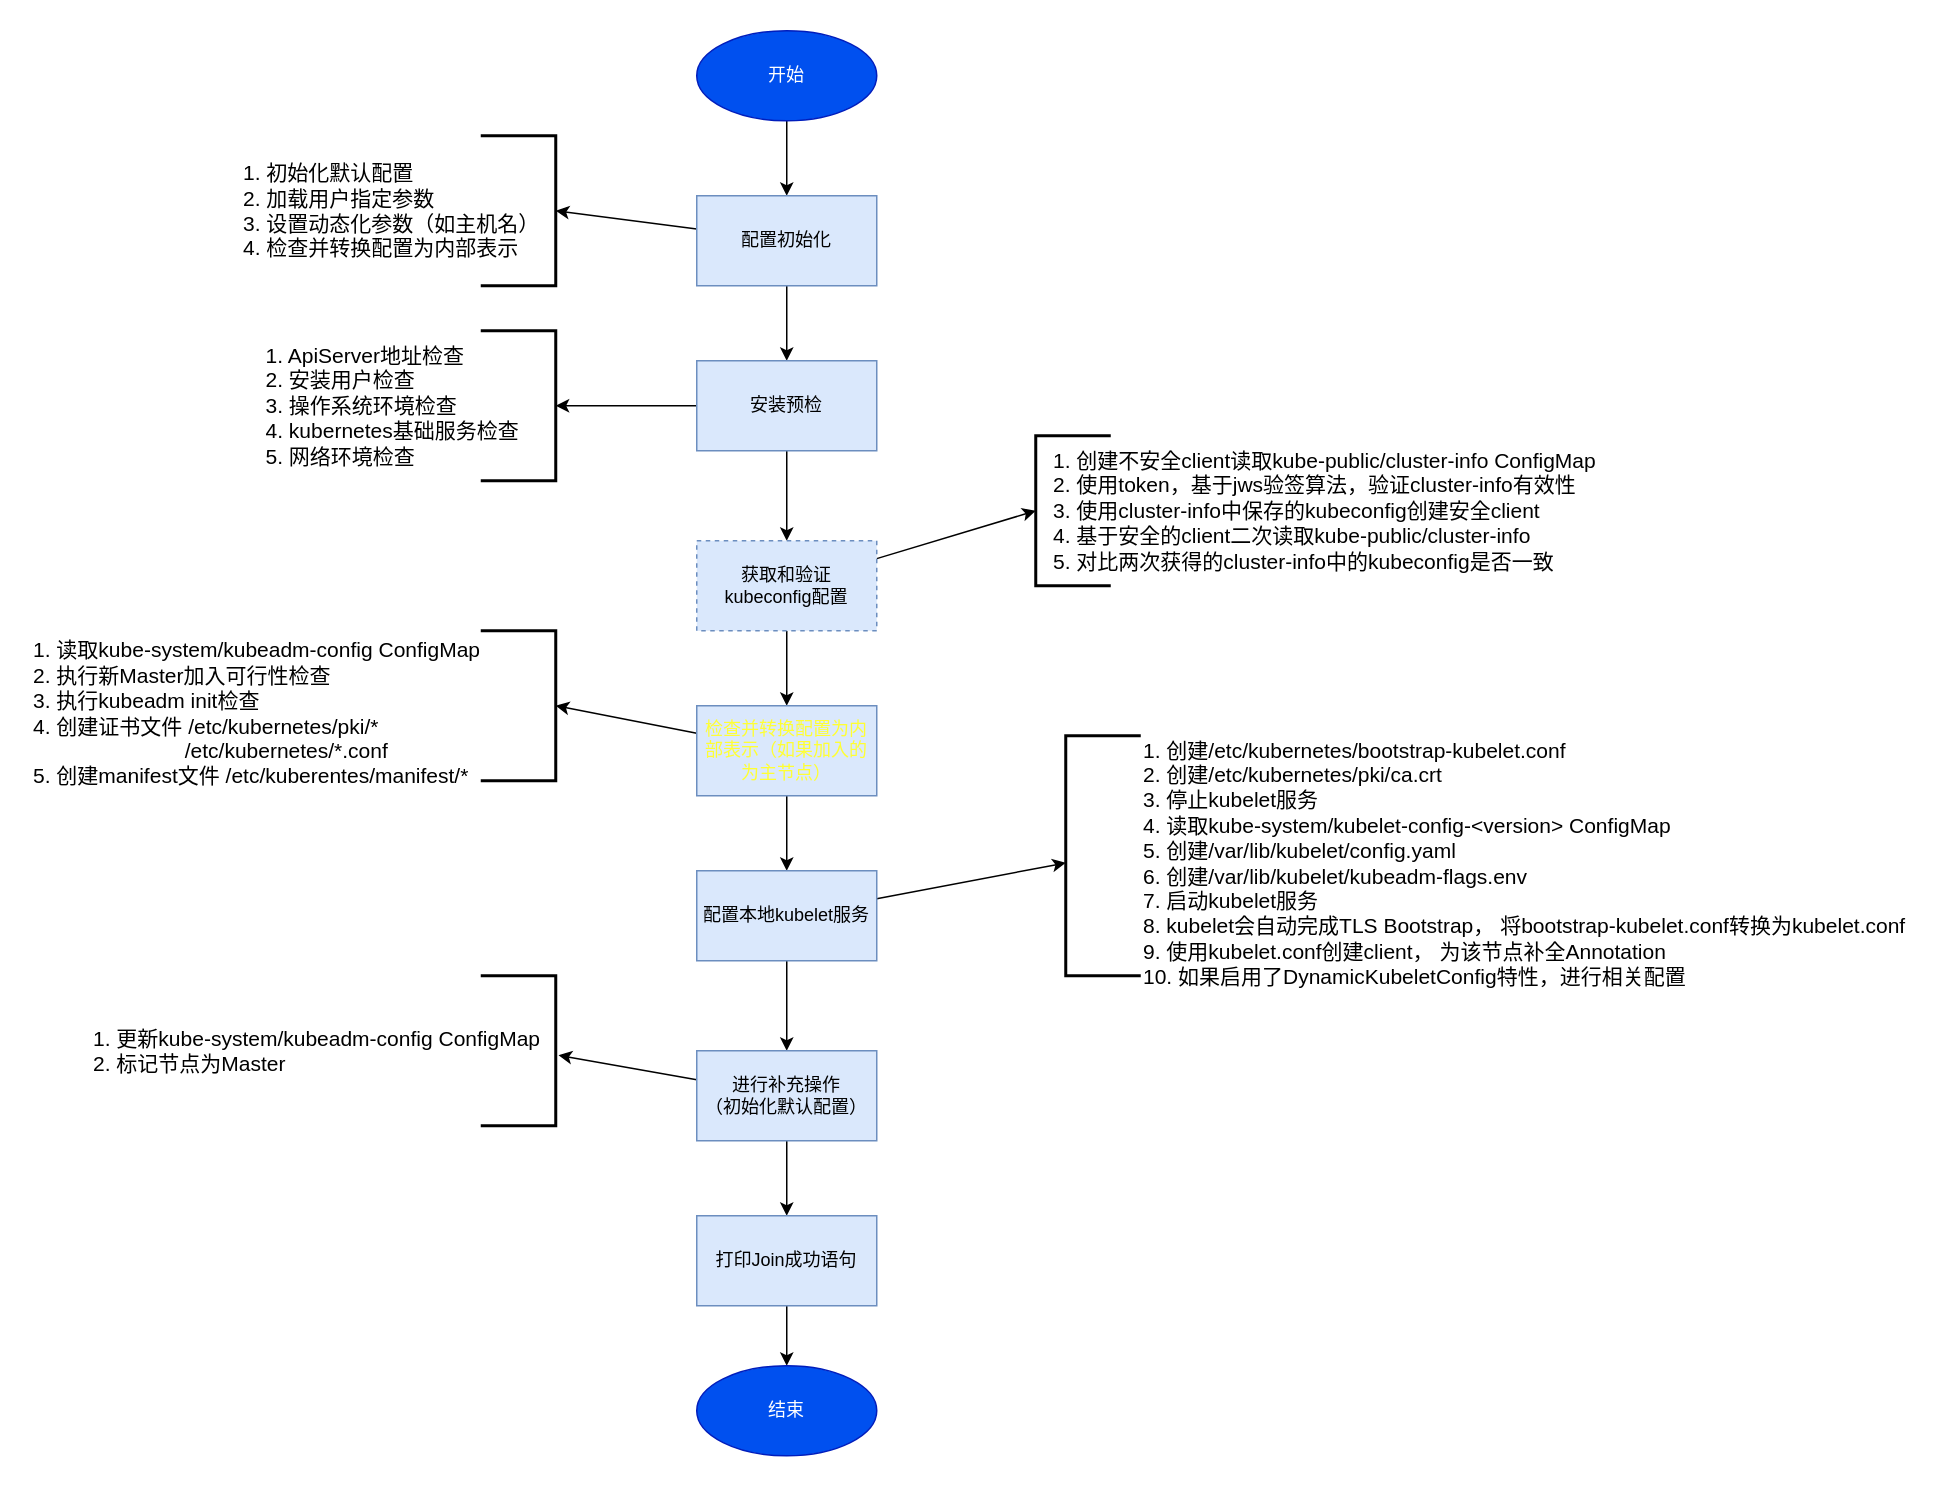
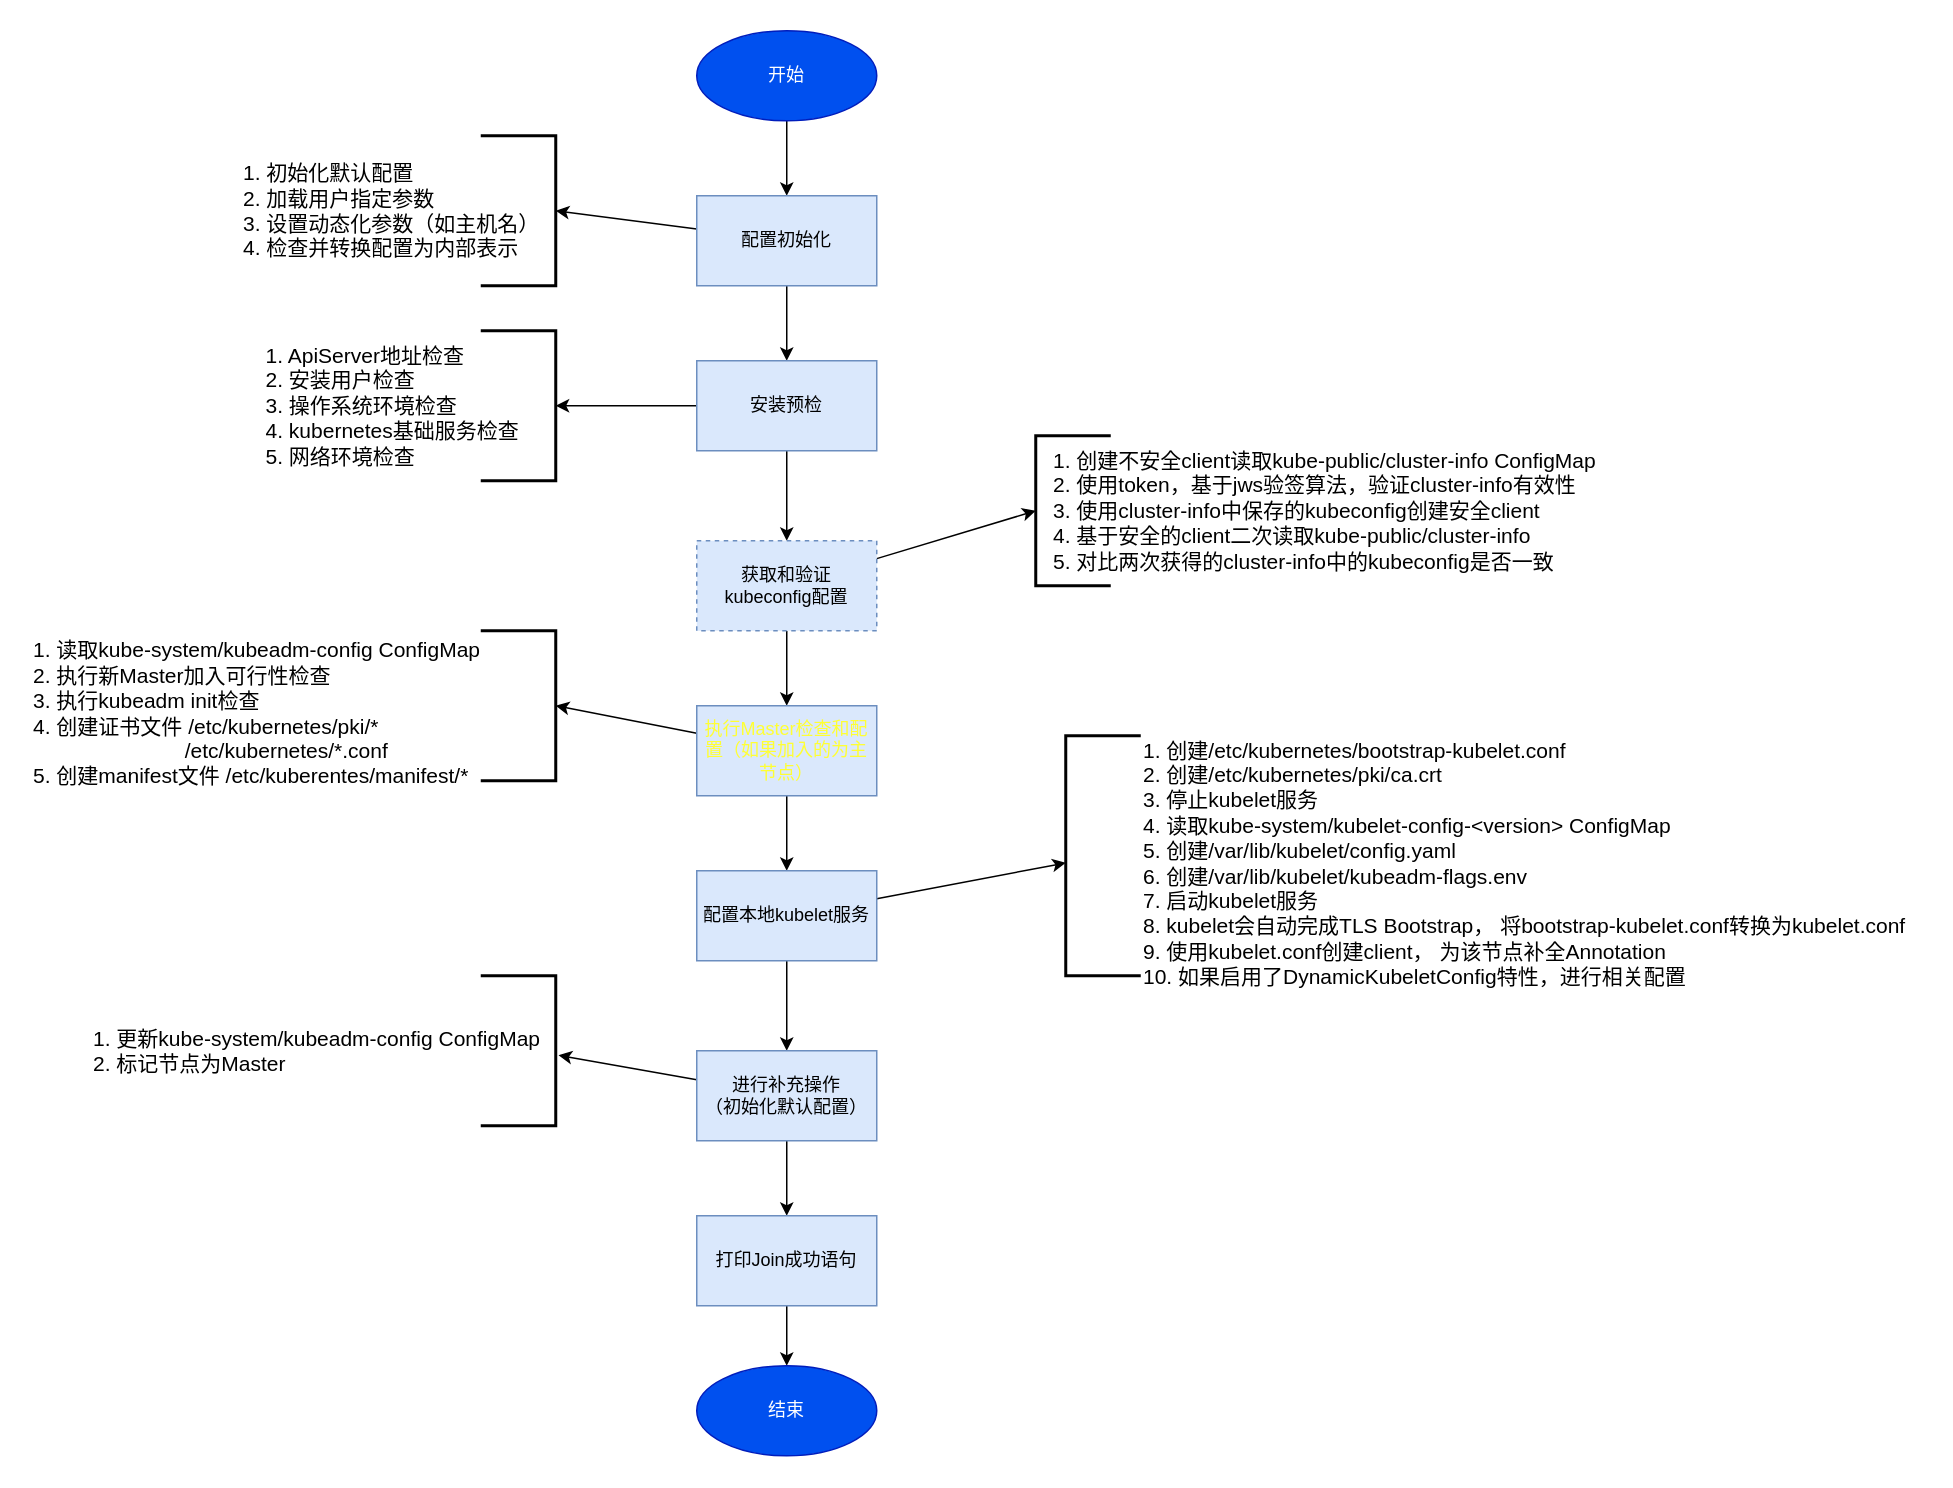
- <mxCell id="21" value="&lt;font color=&quot;#ffff33&quot;&gt;检查并转换配置为内部表示（如果加入的为主节点）&lt;/font&gt;" style="whiteSpace=wrap;html=1;fillColor=#dae8fc;strokeColor=#6c8ebf;" vertex="1" parent="1"><mxGeometry x="464" y="470" width="120" height="60" as="geometry" /></mxCell>
+ <mxCell id="21" value="&lt;font color=&quot;#ffff33&quot;&gt;执行Master检查和配置（如果加入的为主节点）&lt;/font&gt;" style="whiteSpace=wrap;html=1;fillColor=#dae8fc;strokeColor=#6c8ebf;" vertex="1" parent="1"><mxGeometry x="464" y="470" width="120" height="60" as="geometry" /></mxCell>
